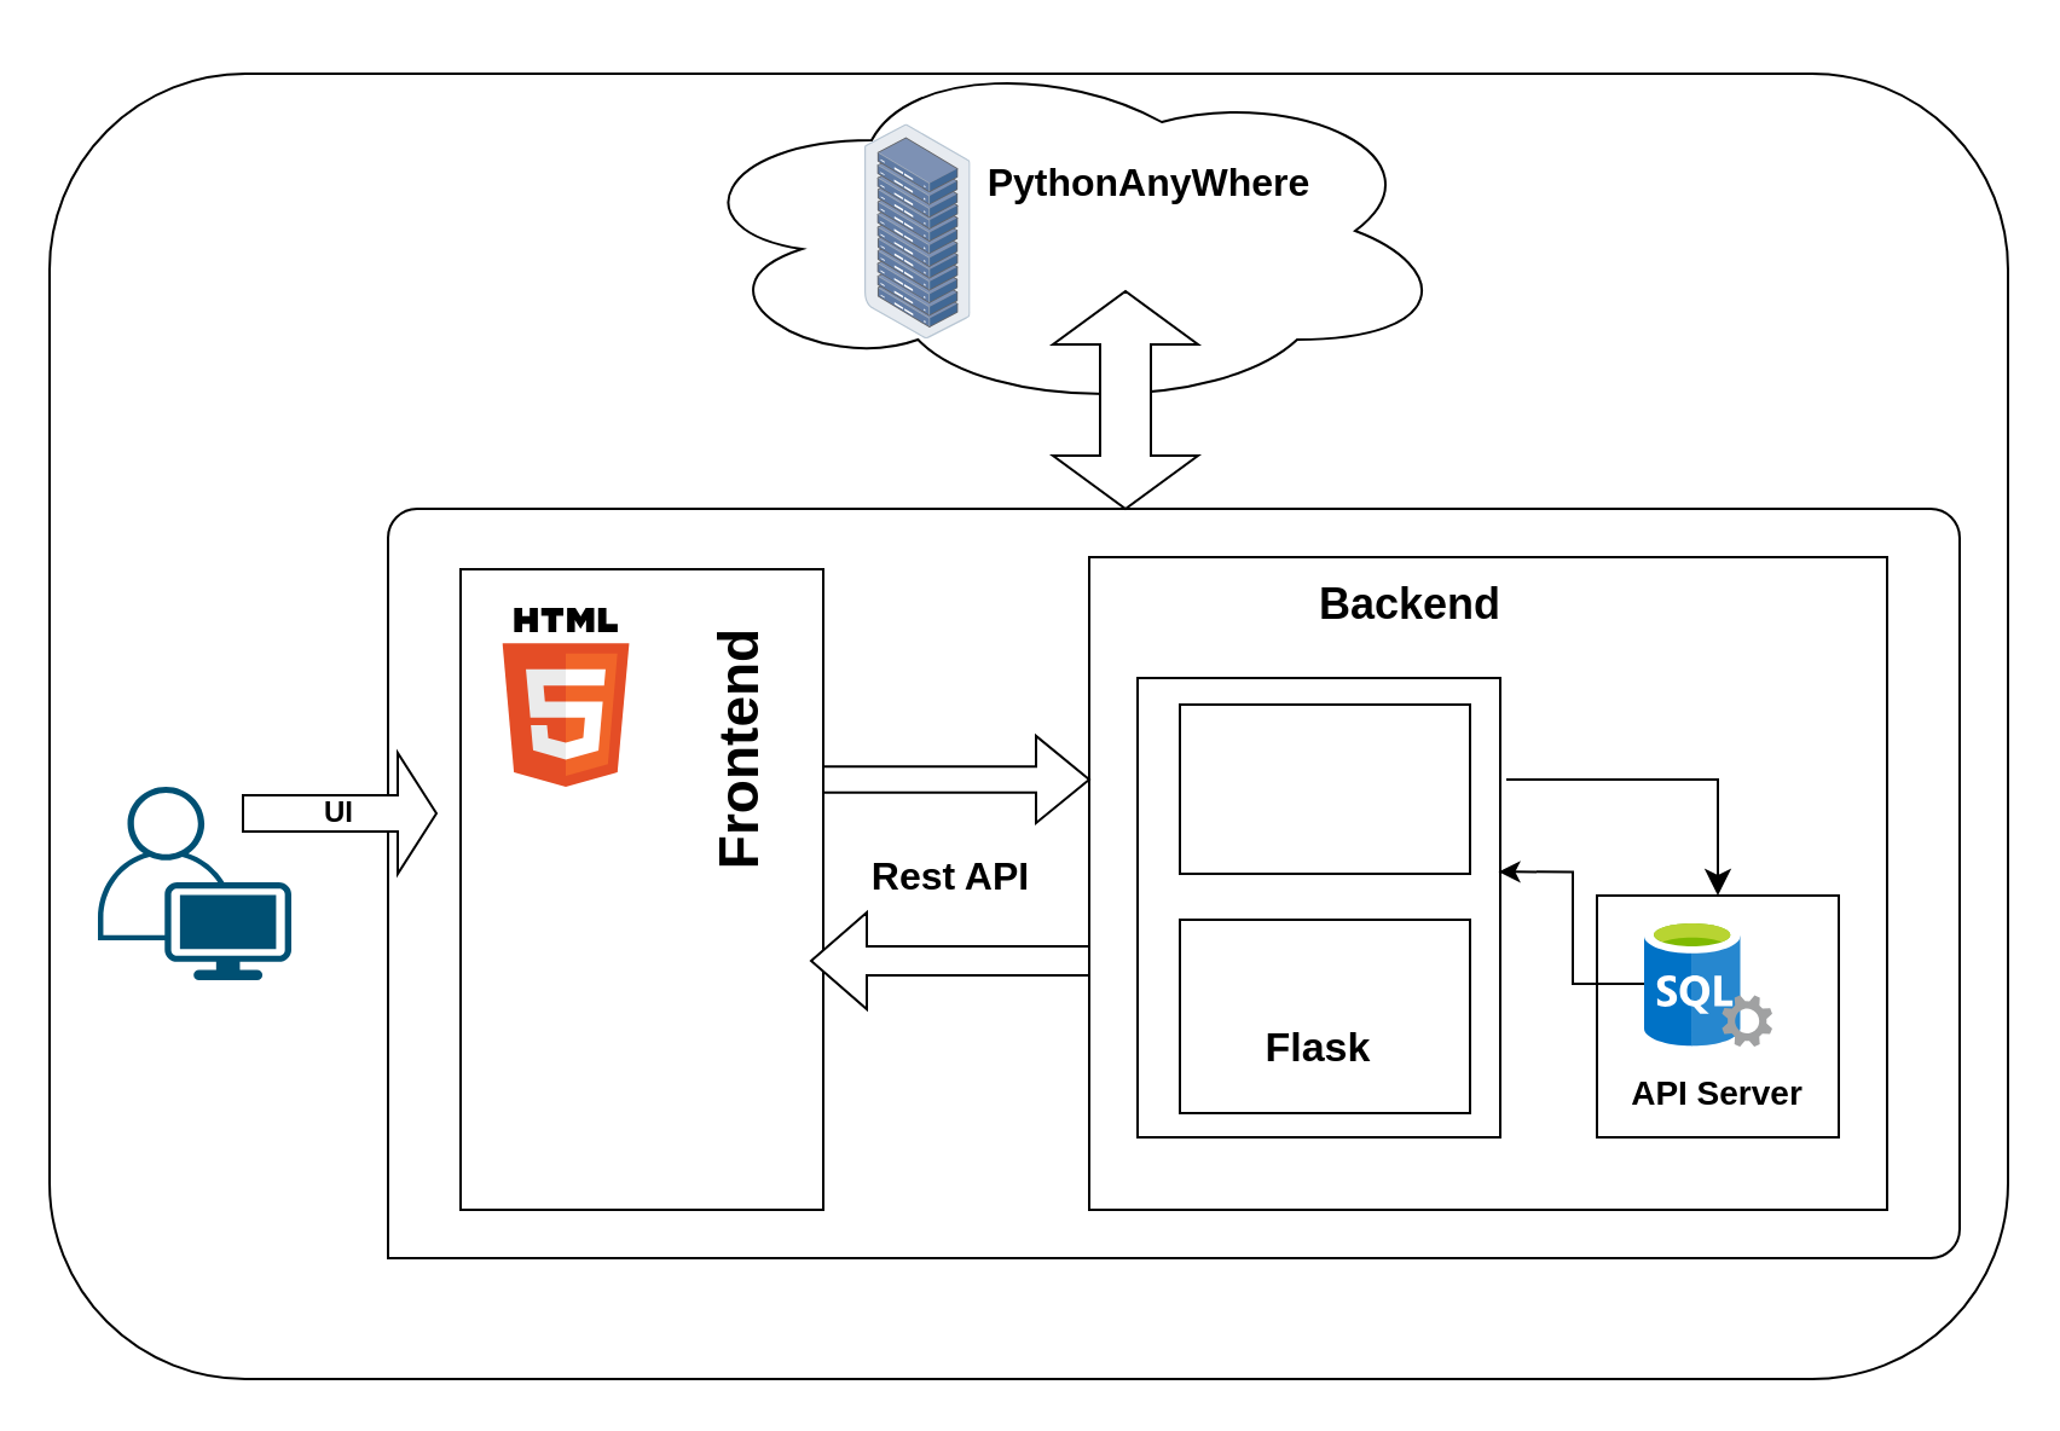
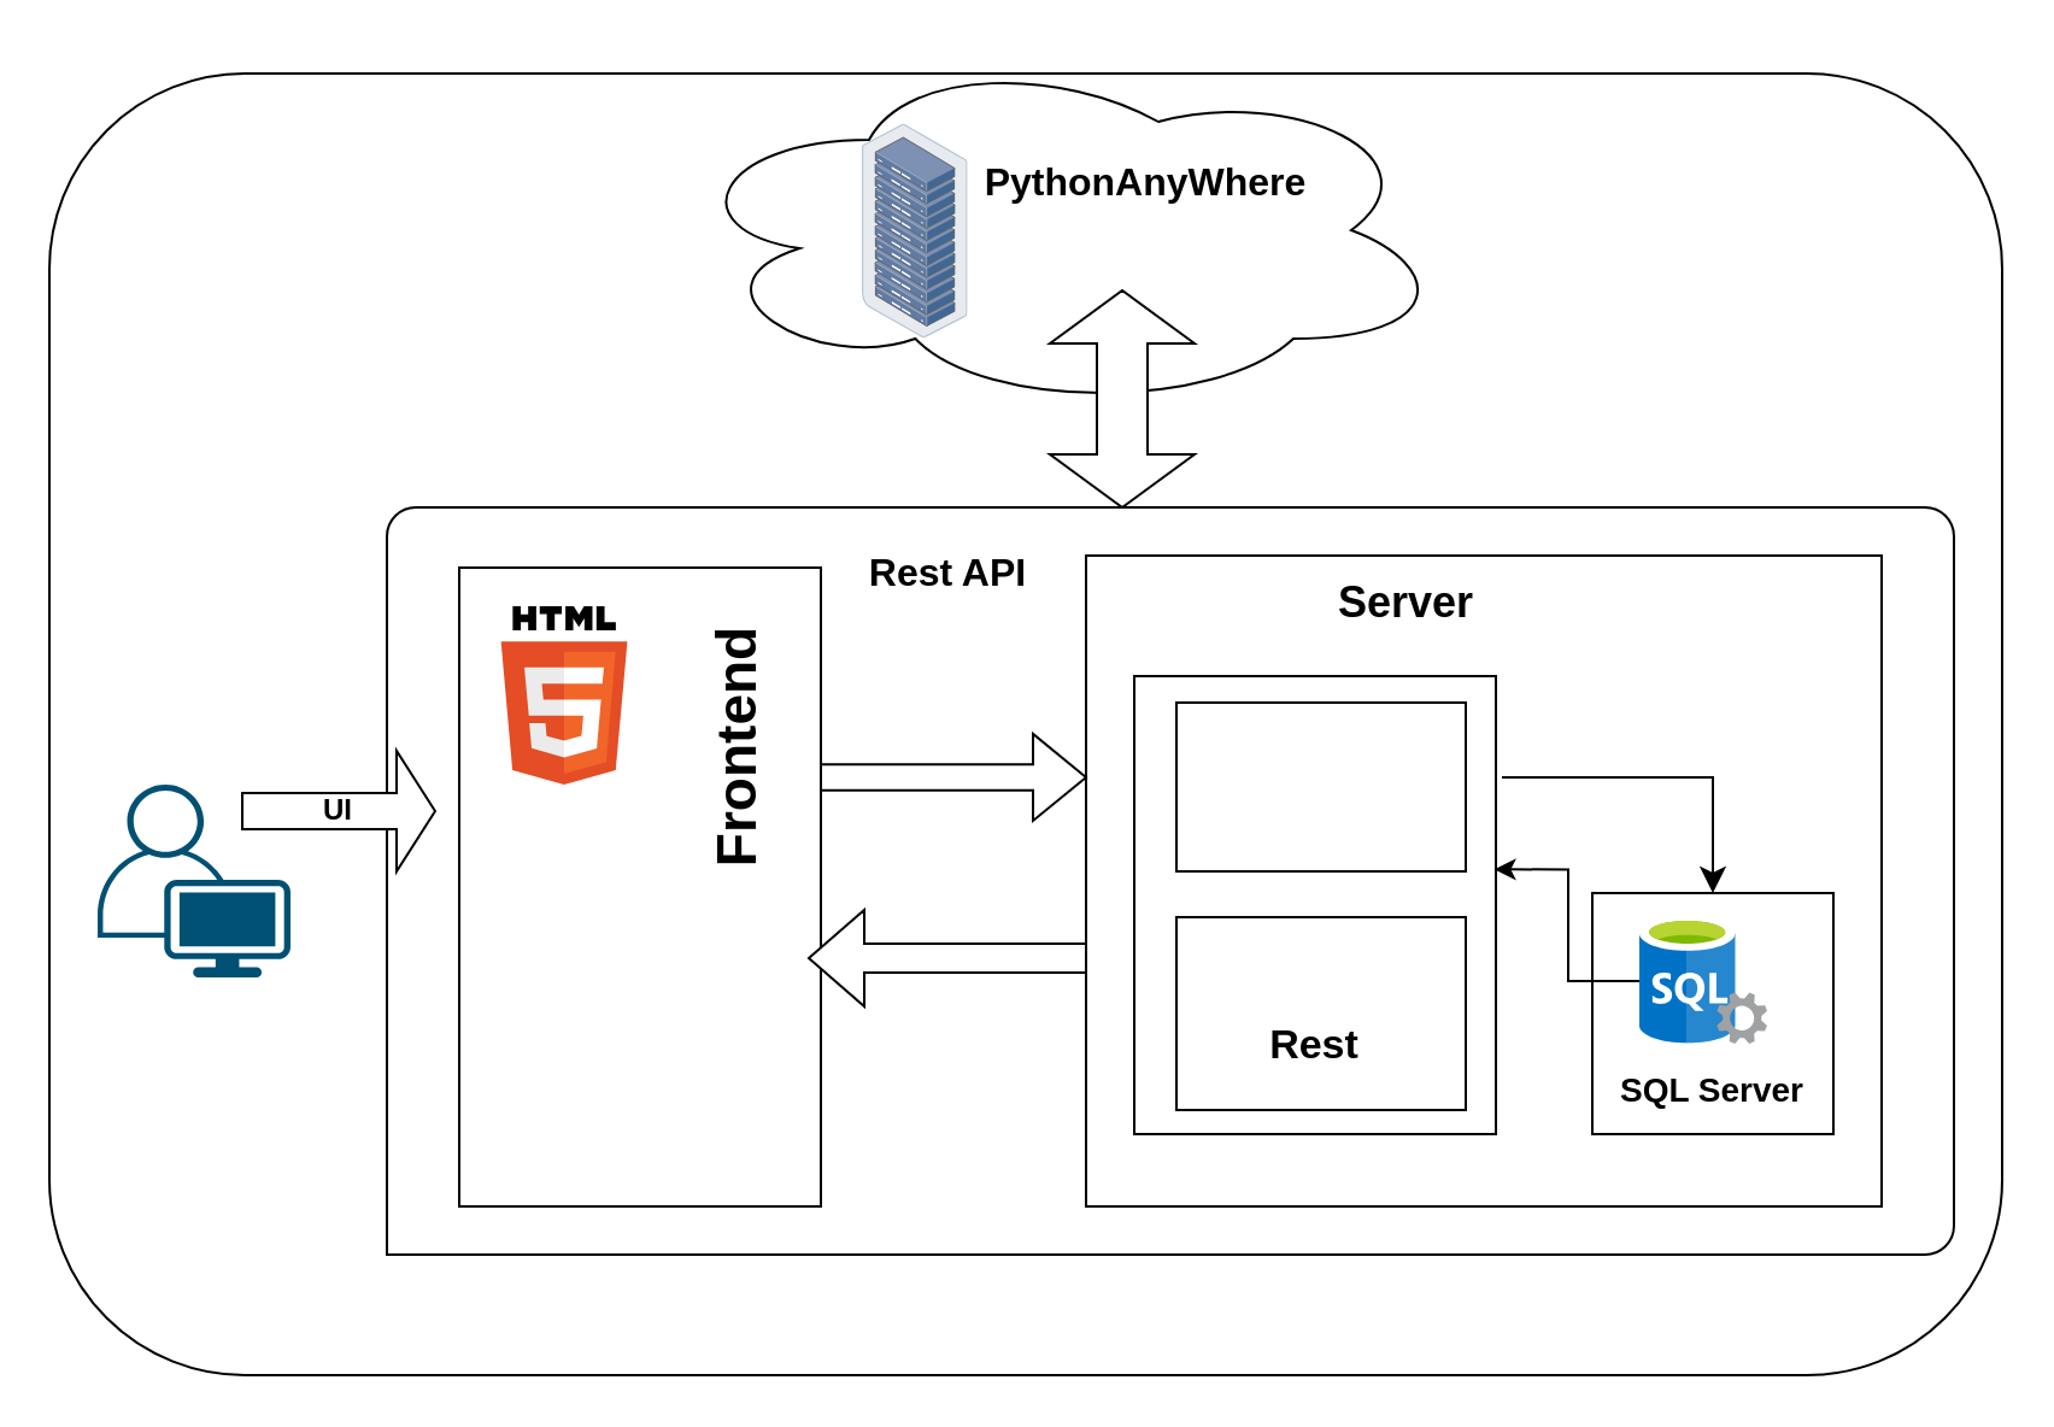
- <mxCell id="13" value="&lt;b style=&quot;font-size: 18px;&quot;&gt;Backend&lt;/b&gt;" style="text;html=1;strokeColor=none;fillColor=none;align=center;verticalAlign=middle;whiteSpace=wrap;rounded=0;fontSize=18;" vertex="1" parent="1"><mxGeometry x="542.5" y="235" width="80" height="30" as="geometry" /></mxCell>
+ <mxCell id="13" value="&lt;b style=&quot;font-size: 18px;&quot;&gt;Server&lt;/b&gt;" style="text;html=1;strokeColor=none;fillColor=none;align=center;verticalAlign=middle;whiteSpace=wrap;rounded=0;fontSize=18;" vertex="1" parent="1"><mxGeometry x="542.5" y="235" width="80" height="30" as="geometry" /></mxCell>
- <mxCell id="16" value="&lt;b style=&quot;font-size: 16px;&quot;&gt;Rest API&lt;/b&gt;" style="text;html=1;strokeColor=none;fillColor=none;align=center;verticalAlign=middle;whiteSpace=wrap;rounded=0;" vertex="1" parent="1"><mxGeometry x="357.5" y="346.98" width="70" height="30" as="geometry" /></mxCell>
+ <mxCell id="16" value="&lt;b style=&quot;font-size: 16px;&quot;&gt;Rest API&lt;/b&gt;" style="text;html=1;strokeColor=none;fillColor=none;align=center;verticalAlign=middle;whiteSpace=wrap;rounded=0;" vertex="1" parent="1"><mxGeometry x="357.5" y="221.98" width="70" height="30" as="geometry" /></mxCell>
- <mxCell id="22" value="&lt;b&gt;&lt;font style=&quot;font-size: 17px;&quot;&gt;Flask&lt;/font&gt;&lt;/b&gt;" style="text;html=1;strokeColor=none;fillColor=none;align=center;verticalAlign=middle;whiteSpace=wrap;rounded=0;" vertex="1" parent="1"><mxGeometry x="515" y="419.01" width="60" height="30" as="geometry" /></mxCell>
+ <mxCell id="22" value="&lt;b&gt;&lt;font style=&quot;font-size: 17px;&quot;&gt;Rest&lt;/font&gt;&lt;/b&gt;" style="text;html=1;strokeColor=none;fillColor=none;align=center;verticalAlign=middle;whiteSpace=wrap;rounded=0;" vertex="1" parent="1"><mxGeometry x="515" y="419.01" width="60" height="30" as="geometry" /></mxCell>
- <mxCell id="26" value="&lt;b&gt;&lt;font style=&quot;font-size: 14px;&quot;&gt;API Server&lt;/font&gt;&lt;/b&gt;" style="text;html=1;strokeColor=none;fillColor=none;align=center;verticalAlign=middle;whiteSpace=wrap;rounded=0;" vertex="1" parent="1"><mxGeometry x="670" y="437" width="80" height="30" as="geometry" /></mxCell>
+ <mxCell id="26" value="&lt;b&gt;&lt;font style=&quot;font-size: 14px;&quot;&gt;SQL Server&lt;/font&gt;&lt;/b&gt;" style="text;html=1;strokeColor=none;fillColor=none;align=center;verticalAlign=middle;whiteSpace=wrap;rounded=0;" vertex="1" parent="1"><mxGeometry x="670" y="437" width="80" height="30" as="geometry" /></mxCell>
